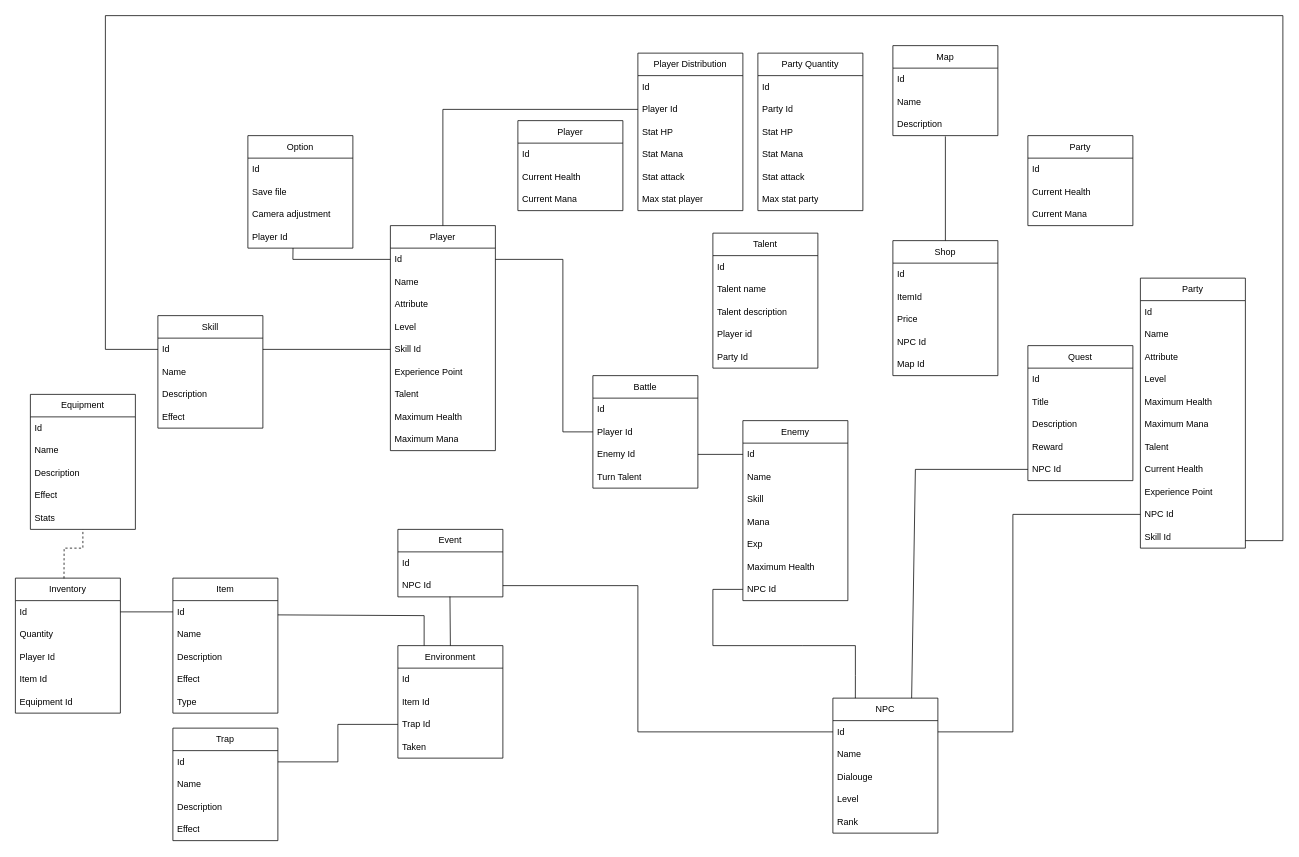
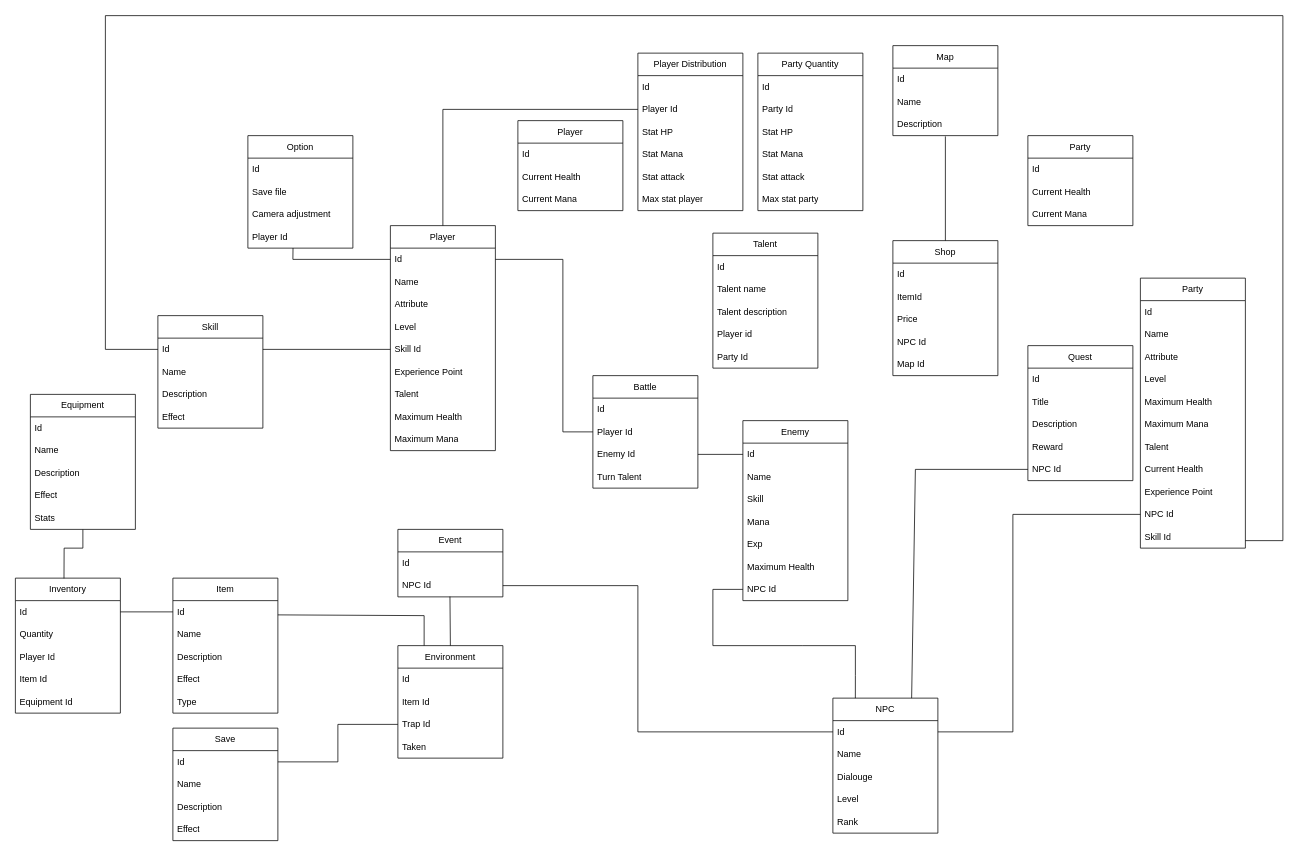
- <mxCell id="122" value="" style="endArrow=none;html=1;rounded=0;entryX=0.5;entryY=1.008;entryDx=0;entryDy=0;entryPerimeter=0;exitX=0.463;exitY=0.002;exitDx=0;exitDy=0;exitPerimeter=0;dashed=1;" edge="1" parent="1" source="35" target="28"><mxGeometry width="50" height="50" relative="1" as="geometry"><mxPoint x="60" y="760" as="sourcePoint" /><mxPoint x="110" y="710" as="targetPoint" /><Array as="points"><mxPoint x="85" y="730" /><mxPoint x="110" y="730" /></Array></mxGeometry></mxCell>
+ <mxCell id="122" value="" style="endArrow=none;html=1;rounded=0;entryX=0.5;entryY=1.008;entryDx=0;entryDy=0;entryPerimeter=0;exitX=0.463;exitY=0.002;exitDx=0;exitDy=0;exitPerimeter=0;" edge="1" parent="1" source="35" target="28"><mxGeometry width="50" height="50" relative="1" as="geometry"><mxPoint x="60" y="760" as="sourcePoint" /><mxPoint x="110" y="710" as="targetPoint" /><Array as="points"><mxPoint x="85" y="730" /><mxPoint x="110" y="730" /></Array></mxGeometry></mxCell>
- <mxCell id="104" value="Trap" style="swimlane;fontStyle=0;childLayout=stackLayout;horizontal=1;startSize=30;horizontalStack=0;resizeParent=1;resizeParentMax=0;resizeLast=0;collapsible=1;marginBottom=0;whiteSpace=wrap;html=1;" vertex="1" parent="1"><mxGeometry x="230" y="970" width="140" height="150" as="geometry" /></mxCell>
+ <mxCell id="104" value="Save" style="swimlane;fontStyle=0;childLayout=stackLayout;horizontal=1;startSize=30;horizontalStack=0;resizeParent=1;resizeParentMax=0;resizeLast=0;collapsible=1;marginBottom=0;whiteSpace=wrap;html=1;" vertex="1" parent="1"><mxGeometry x="230" y="970" width="140" height="150" as="geometry" /></mxCell>
